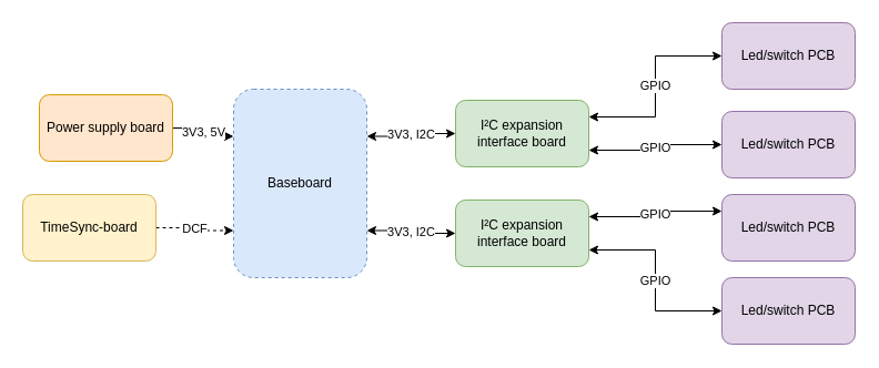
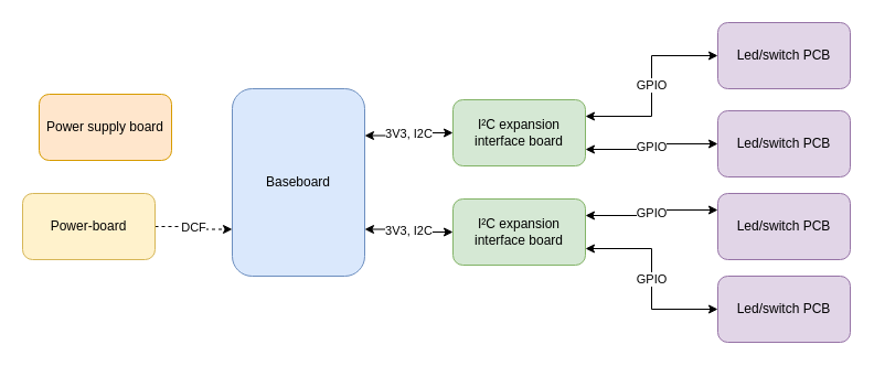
- <mxCell id="3" value="3V3, 5V" style="edgeStyle=orthogonalEdgeStyle;rounded=0;orthogonalLoop=1;jettySize=auto;html=1;exitX=1;exitY=0.5;exitDx=0;exitDy=0;entryX=0;entryY=0.25;entryDx=0;entryDy=0;startArrow=none;startFill=0;" edge="1" parent="1" source="4" target="2"><mxGeometry relative="1" as="geometry" /></mxCell>
- <mxCell id="2" value="Baseboard" style="rounded=1;whiteSpace=wrap;html=1;fillColor=#dae8fc;strokeColor=#6c8ebf;dashed=1;" vertex="1" parent="1"><mxGeometry x="210" y="80" width="120" height="170" as="geometry" /></mxCell>
+ <mxCell id="2" value="Baseboard" style="rounded=1;whiteSpace=wrap;html=1;fillColor=#dae8fc;strokeColor=#6c8ebf;" vertex="1" parent="1"><mxGeometry x="210" y="80" width="120" height="170" as="geometry" /></mxCell>
- <mxCell id="18" value="TimeSync-board" style="rounded=1;whiteSpace=wrap;html=1;fillColor=#fff2cc;strokeColor=#d6b656;" vertex="1" parent="1"><mxGeometry x="20" y="175" width="120" height="60" as="geometry" /></mxCell>
+ <mxCell id="18" value="Power-board" style="rounded=1;whiteSpace=wrap;html=1;fillColor=#fff2cc;strokeColor=#d6b656;" vertex="1" parent="1"><mxGeometry x="20" y="175" width="120" height="60" as="geometry" /></mxCell>
